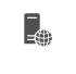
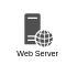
+ <mxCell id="3" value="Web Server" style="text;html=1;strokeColor=none;fillColor=none;align=center;verticalAlign=middle;whiteSpace=wrap;rounded=0;" vertex="1" parent="2"><mxGeometry y="52" width="74.25" height="20" as="geometry" /></mxCell>
